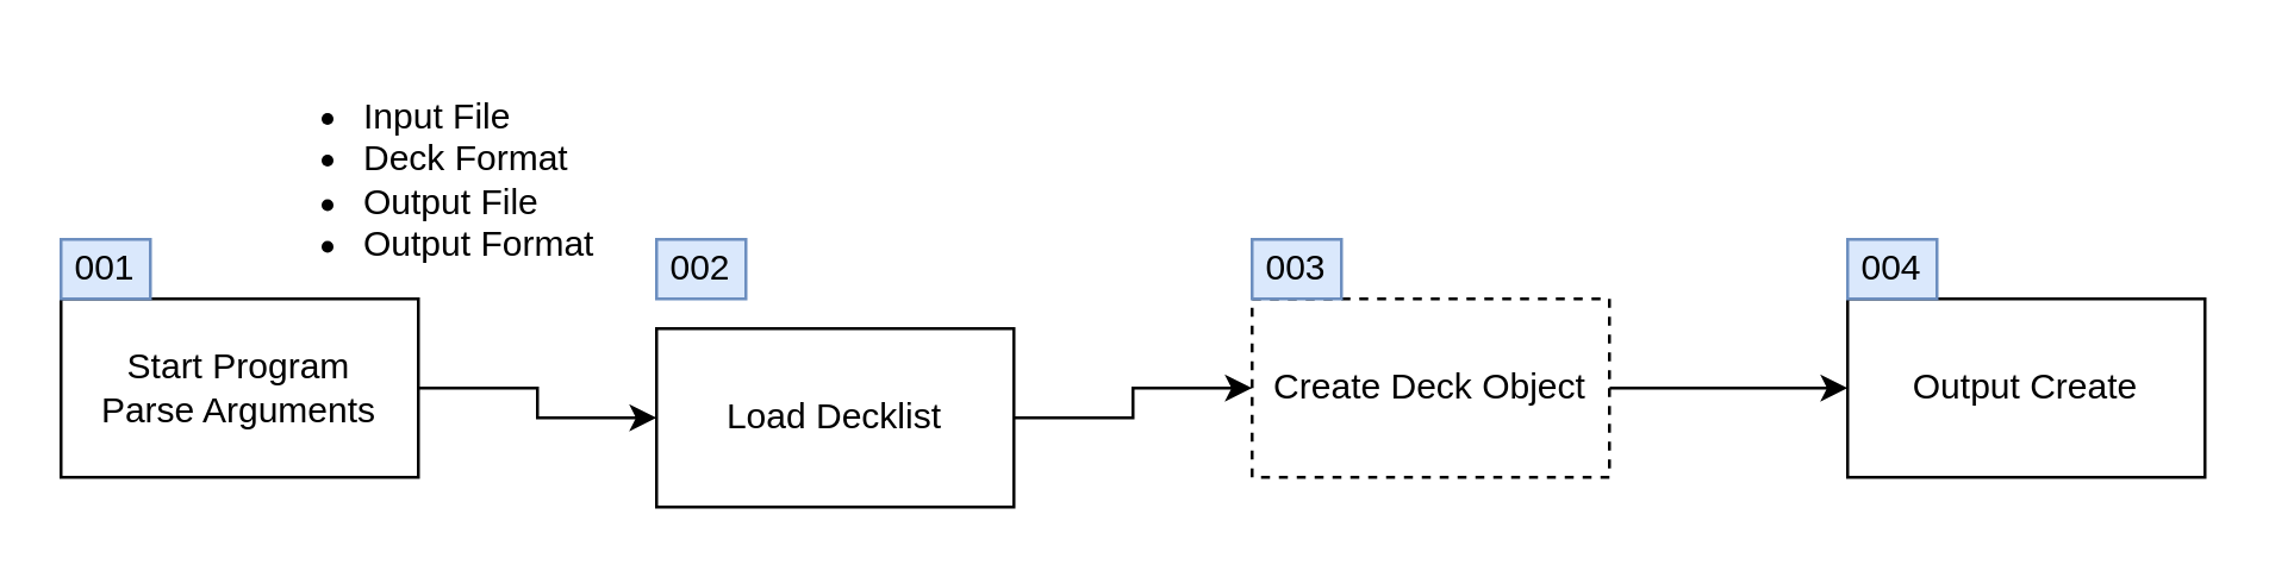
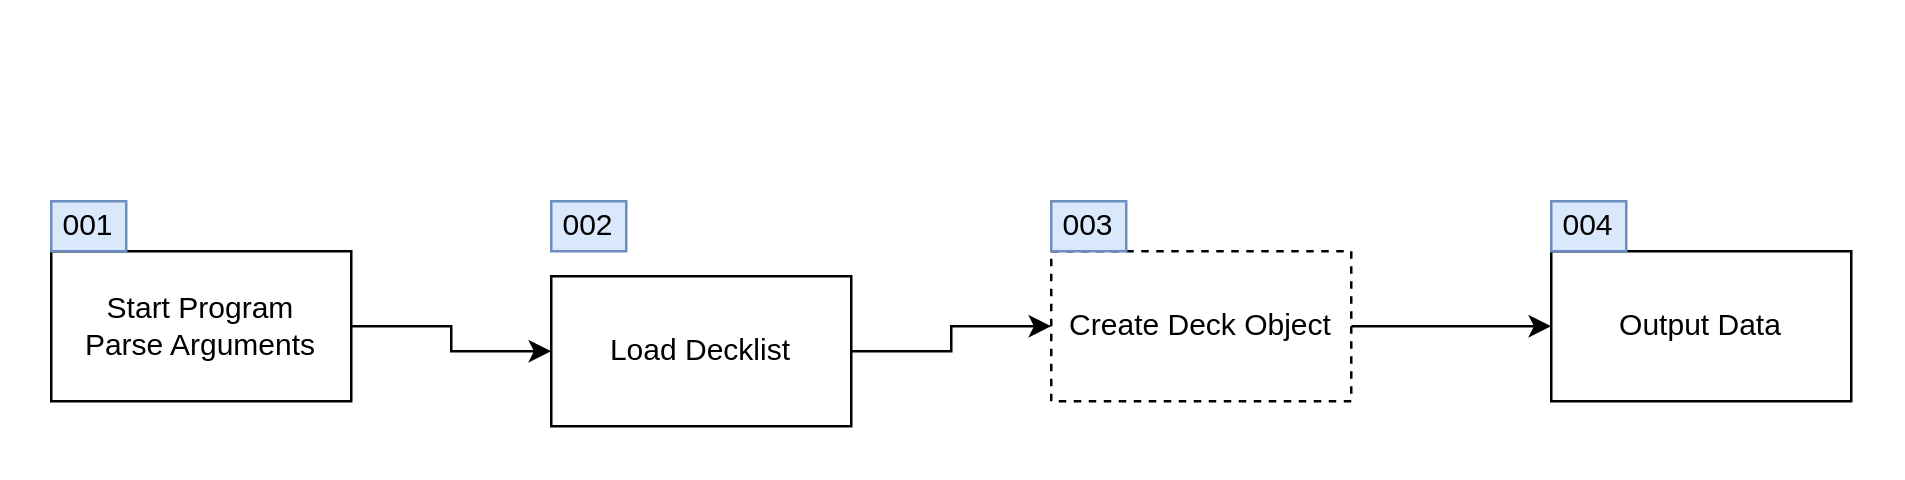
- <mxCell id="9" value="&lt;ul&gt;&lt;li&gt;Input File&lt;/li&gt;&lt;li&gt;Deck Format&lt;/li&gt;&lt;li&gt;Output File&lt;/li&gt;&lt;li&gt;Output Format&lt;br&gt;&lt;/li&gt;&lt;/ul&gt;" style="text;html=1;strokeColor=none;fillColor=none;align=left;verticalAlign=middle;whiteSpace=wrap;rounded=0;" vertex="1" parent="1"><mxGeometry x="80" y="20" width="140" height="80" as="geometry" /></mxCell>
- <mxCell id="8" value="Output Create" style="rounded=0;whiteSpace=wrap;html=1;" vertex="1" parent="1"><mxGeometry x="620" y="100" width="120" height="60" as="geometry" /></mxCell>
+ <mxCell id="8" value="Output Data" style="rounded=0;whiteSpace=wrap;html=1;" vertex="1" parent="1"><mxGeometry x="620" y="100" width="120" height="60" as="geometry" /></mxCell>
